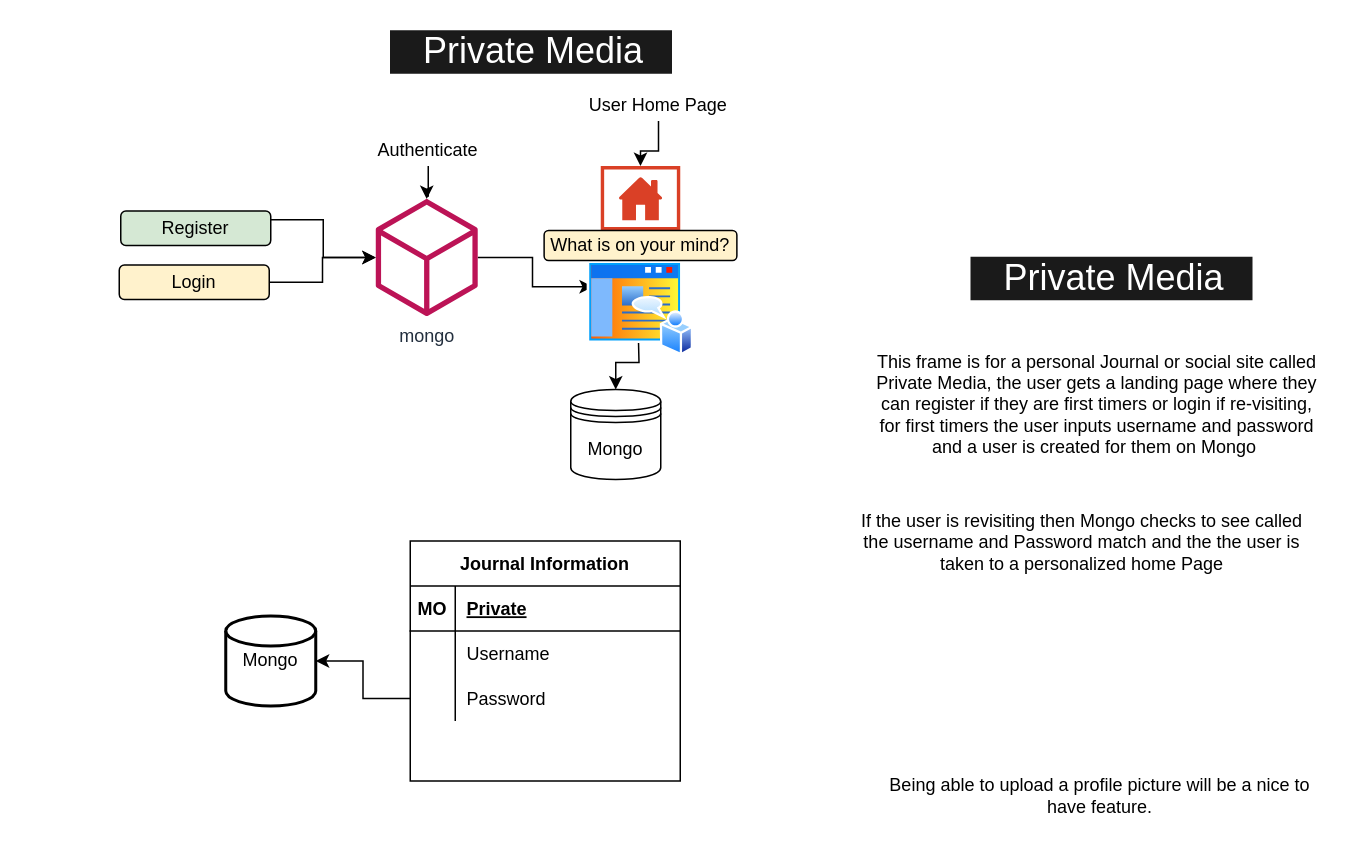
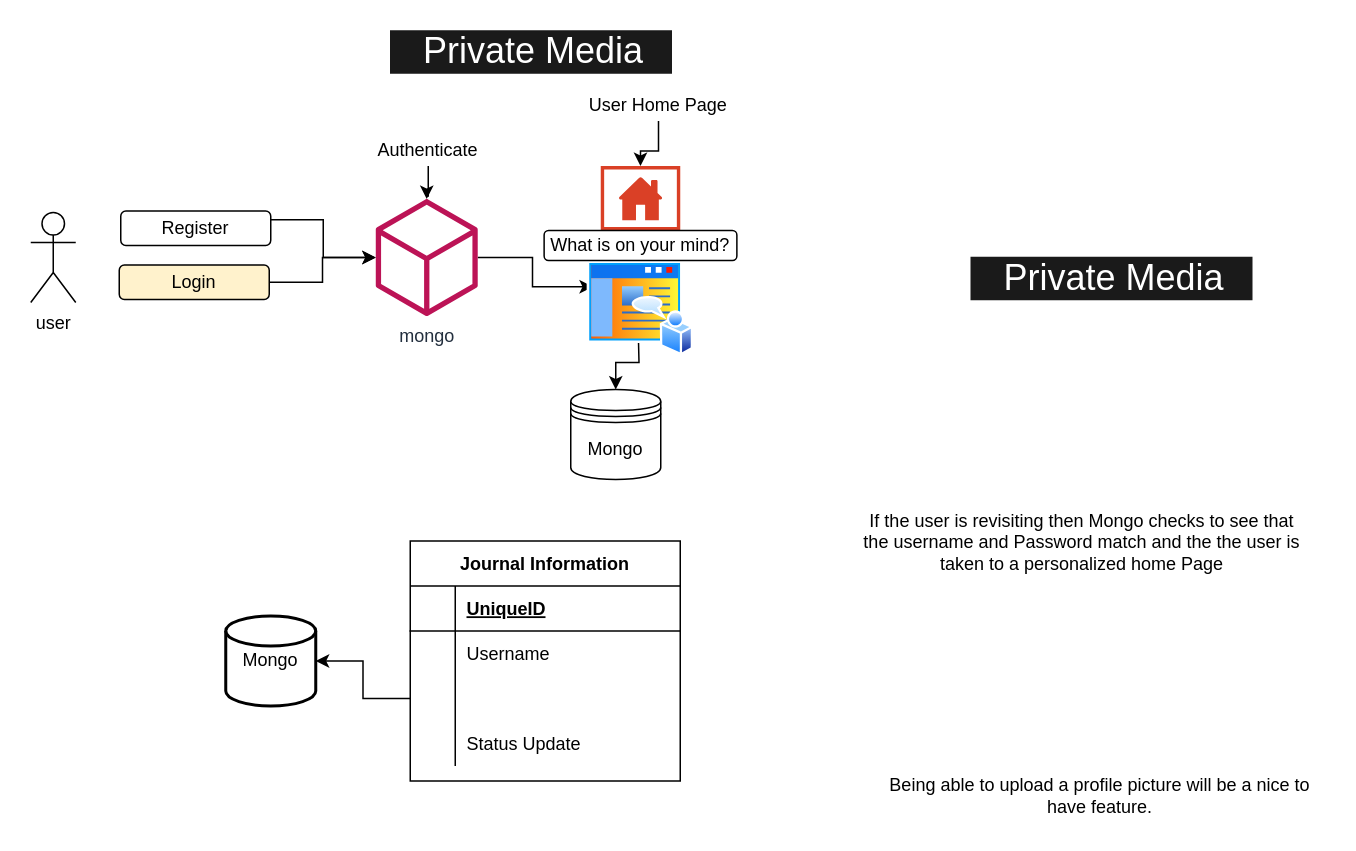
- <mxCell id="6" value="Register" style="rounded=1;whiteSpace=wrap;html=1;fillColor=#d5e8d4;" parent="1" vertex="1"><mxGeometry x="80" y="140" width="100" height="23" as="geometry" /></mxCell>
+ <mxCell id="6" value="Register" style="rounded=1;whiteSpace=wrap;html=1;" parent="1" vertex="1"><mxGeometry x="80" y="140" width="100" height="23" as="geometry" /></mxCell>
- <mxCell id="17" value="What is on your mind?" style="rounded=1;whiteSpace=wrap;html=1;fillColor=#fff2cc;" parent="1" vertex="1"><mxGeometry x="362.25" y="153" width="128.5" height="20" as="geometry" /></mxCell>
+ <mxCell id="17" value="What is on your mind?" style="rounded=1;whiteSpace=wrap;html=1;" parent="1" vertex="1"><mxGeometry x="362.25" y="153" width="128.5" height="20" as="geometry" /></mxCell>
+ <mxCell id="4" value="user" style="shape=umlActor;verticalLabelPosition=bottom;verticalAlign=top;html=1;outlineConnect=0;" parent="1" vertex="1"><mxGeometry x="20" y="141" width="30" height="60" as="geometry" /></mxCell>
- <mxCell id="33" value="This frame is for a personal Journal or social site called Private Media, the user gets a landing page where they can register if they are first timers or login if re-visiting, for first timers the user inputs username and password and a user is created for them on Mongo&amp;nbsp;" style="text;html=1;strokeColor=none;fillColor=none;align=center;verticalAlign=middle;whiteSpace=wrap;rounded=0;" parent="1" vertex="1"><mxGeometry x="580" y="227" width="301.5" height="83" as="geometry" /></mxCell>
- <mxCell id="34" value="If the user is revisiting then Mongo checks to see called the username and Password match and the the user is taken to a personalized home Page" style="text;html=1;strokeColor=none;fillColor=none;align=center;verticalAlign=middle;whiteSpace=wrap;rounded=0;" parent="1" vertex="1"><mxGeometry x="570" y="319" width="301.5" height="83" as="geometry" /></mxCell>
+ <mxCell id="34" value="If the user is revisiting then Mongo checks to see that the username and Password match and the the user is taken to a personalized home Page" style="text;html=1;strokeColor=none;fillColor=none;align=center;verticalAlign=middle;whiteSpace=wrap;rounded=0;" parent="1" vertex="1"><mxGeometry x="570" y="319" width="301.5" height="83" as="geometry" /></mxCell>
- <mxCell id="21" value="MO" style="shape=partialRectangle;connectable=0;fillColor=none;top=0;left=0;bottom=0;right=0;fontStyle=1;overflow=hidden;" parent="20" vertex="1"><mxGeometry width="30" height="30" as="geometry" /></mxCell>
- <mxCell id="22" value="Private" style="shape=partialRectangle;connectable=0;fillColor=none;top=0;left=0;bottom=0;right=0;align=left;spacingLeft=6;fontStyle=5;overflow=hidden;" parent="20" vertex="1"><mxGeometry x="30" width="150" height="30" as="geometry" /></mxCell>
+ <mxCell id="22" value="UniqueID" style="shape=partialRectangle;connectable=0;fillColor=none;top=0;left=0;bottom=0;right=0;align=left;spacingLeft=6;fontStyle=5;overflow=hidden;" parent="20" vertex="1"><mxGeometry x="30" width="150" height="30" as="geometry" /></mxCell>
- <mxCell id="28" value="Password" style="shape=partialRectangle;connectable=0;fillColor=none;top=0;left=0;bottom=0;right=0;align=left;spacingLeft=6;overflow=hidden;" parent="26" vertex="1"><mxGeometry x="30" width="150" height="30" as="geometry" /></mxCell>
+ <mxCell id="31" value="Status Update" style="shape=partialRectangle;connectable=0;fillColor=none;top=0;left=0;bottom=0;right=0;align=left;spacingLeft=6;overflow=hidden;" parent="29" vertex="1"><mxGeometry x="30" width="150" height="30" as="geometry" /></mxCell>
